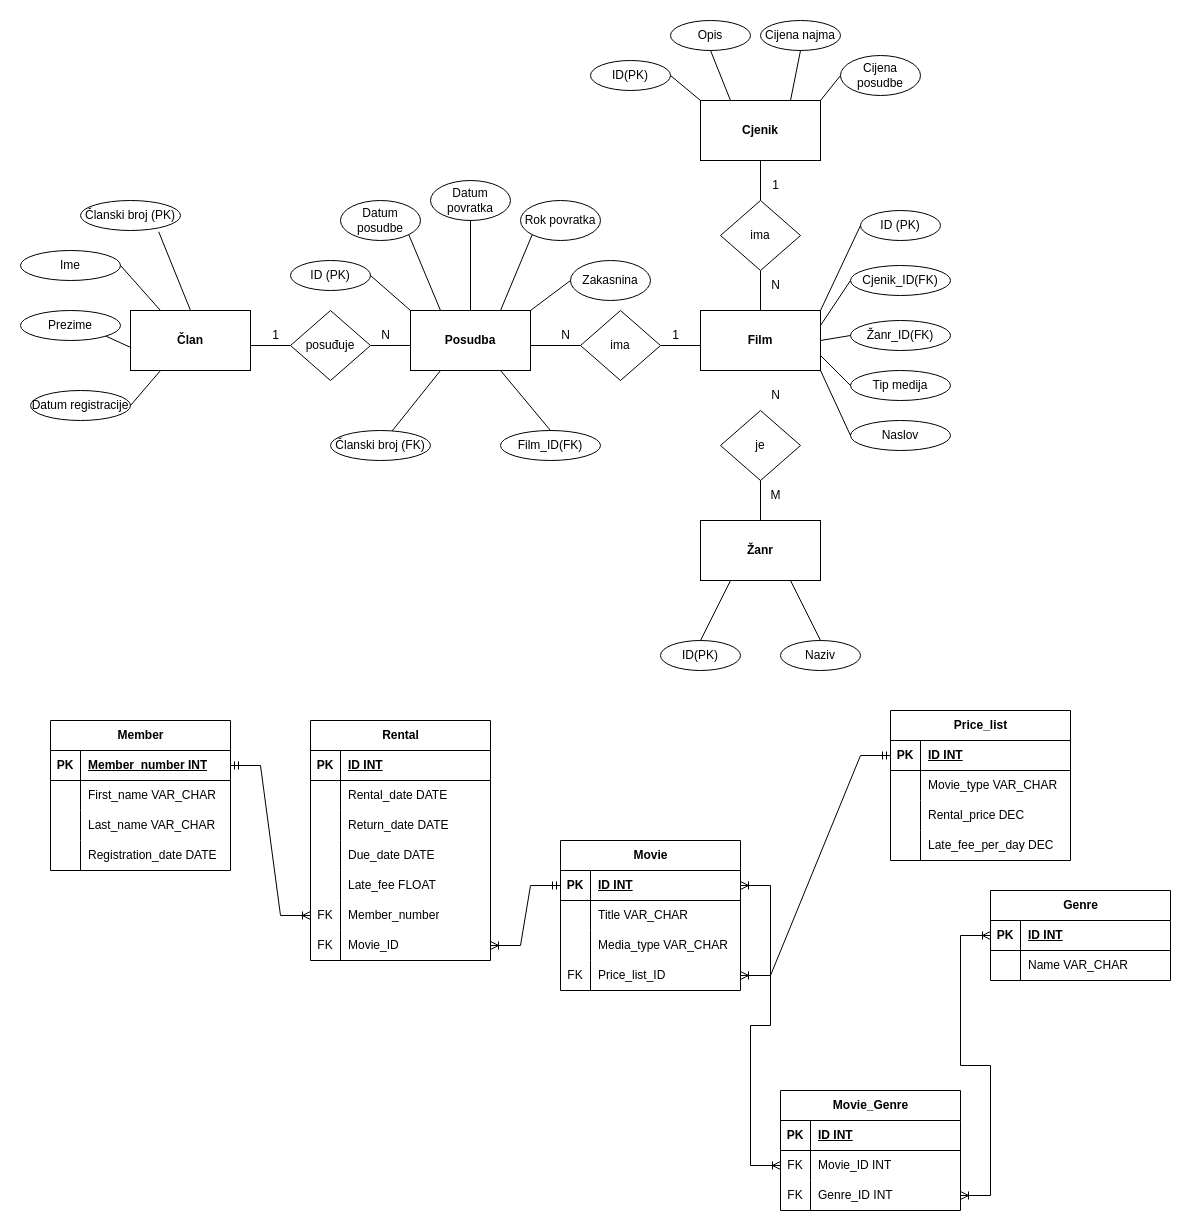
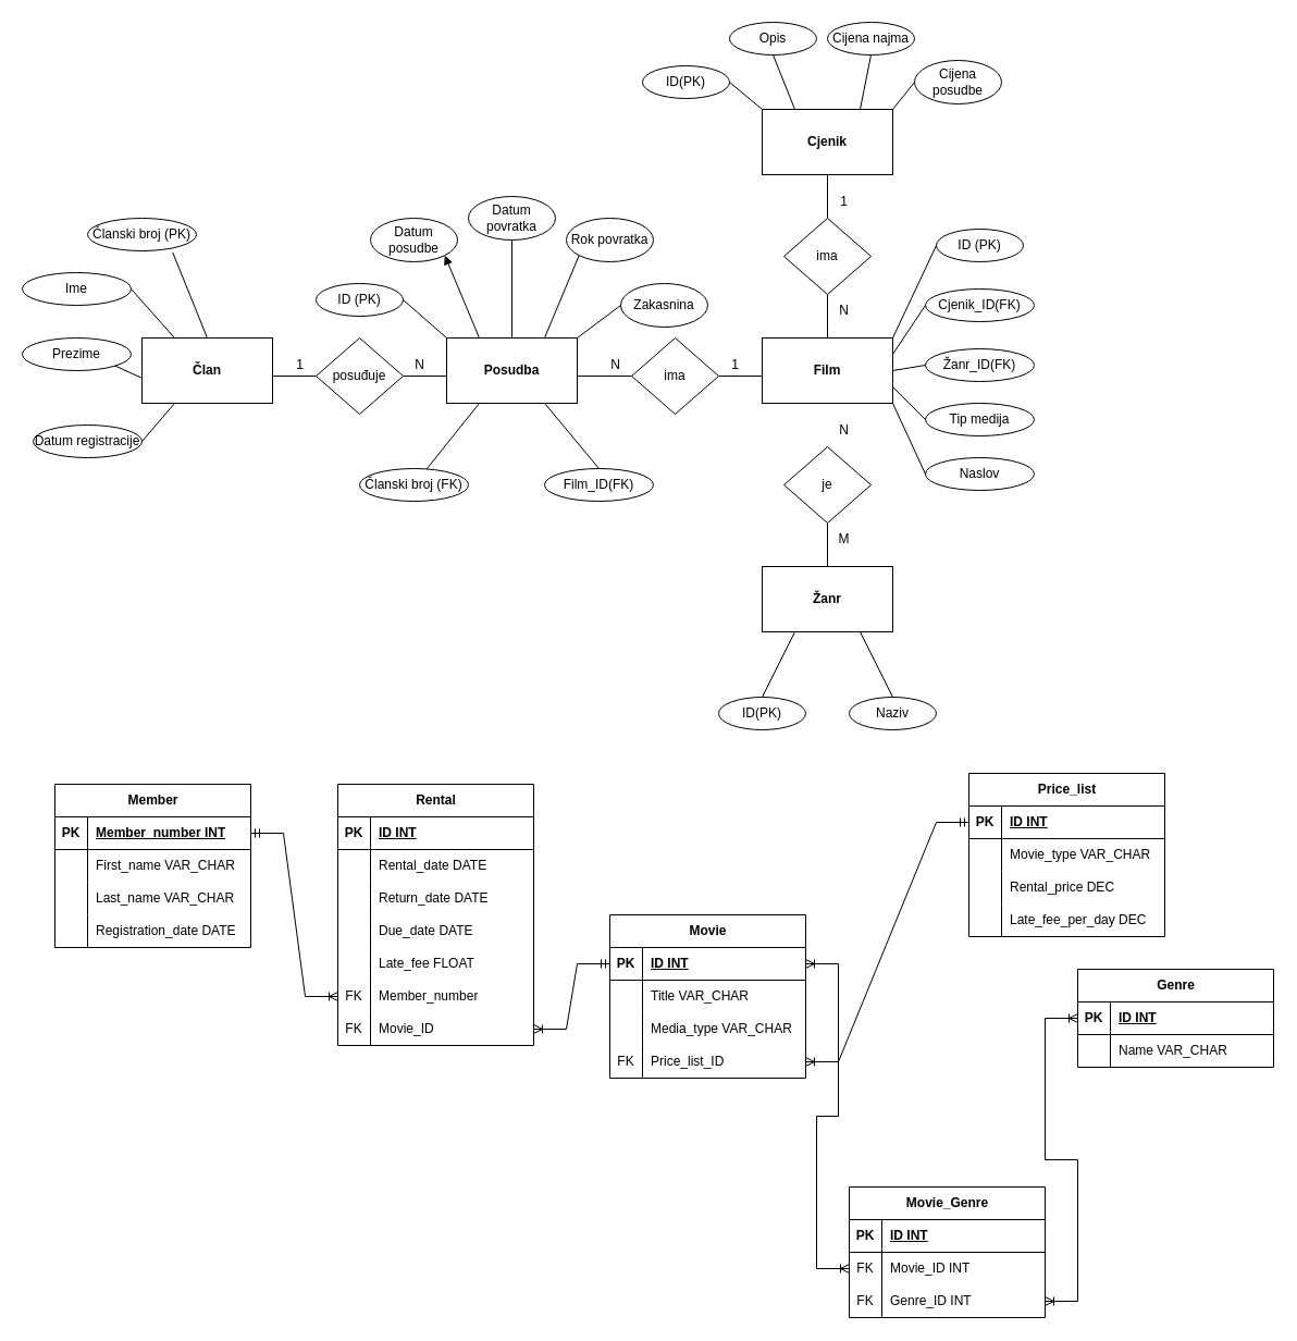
- <mxCell id="49" value="" style="endArrow=none;html=1;rounded=0;entryX=1;entryY=1;entryDx=0;entryDy=0;exitX=0.25;exitY=0;exitDx=0;exitDy=0;" parent="1" source="7" target="46" edge="1"><mxGeometry width="50" height="50" relative="1" as="geometry"><mxPoint x="370" y="300" as="sourcePoint" /><mxPoint x="442" y="334" as="targetPoint" /></mxGeometry></mxCell>
+ <mxCell id="49" value="" style="endArrow=block;html=1;rounded=0;entryX=1;entryY=1;entryDx=0;entryDy=0;exitX=0.25;exitY=0;exitDx=0;exitDy=0;" parent="1" source="7" target="46" edge="1"><mxGeometry width="50" height="50" relative="1" as="geometry"><mxPoint x="370" y="300" as="sourcePoint" /><mxPoint x="442" y="334" as="targetPoint" /></mxGeometry></mxCell>
